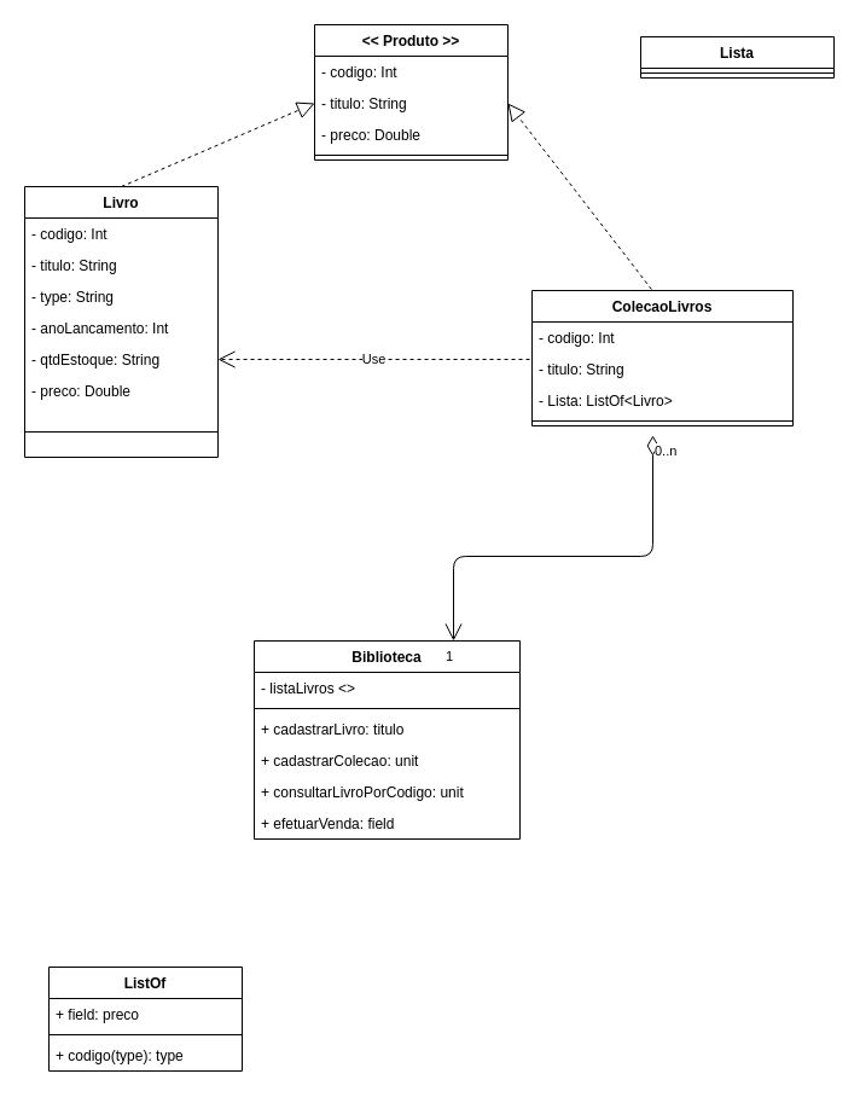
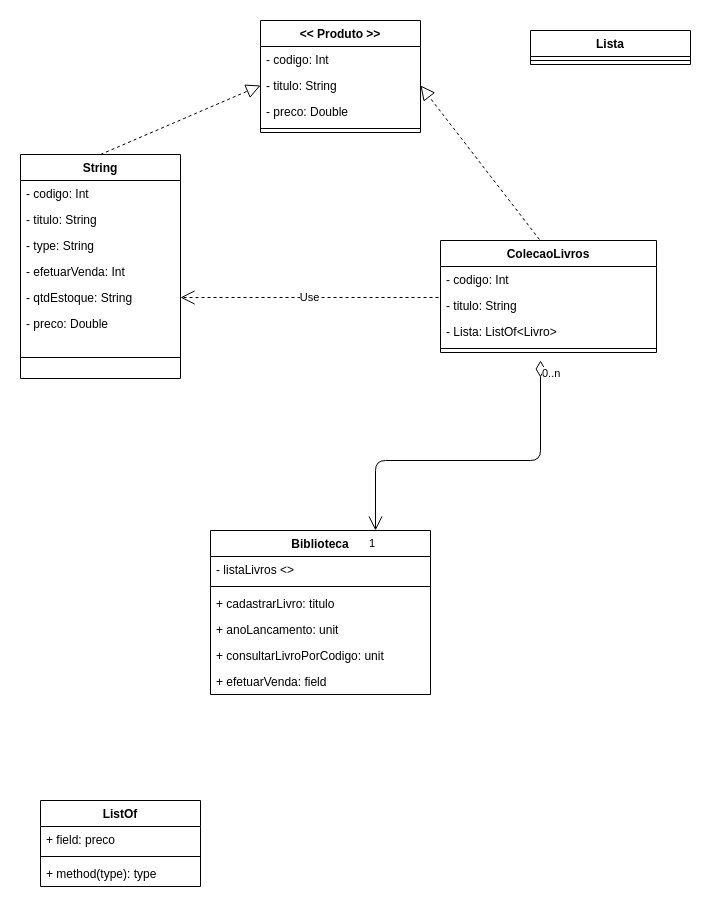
- <mxCell id="12" value="Livro" style="swimlane;fontStyle=1;align=center;verticalAlign=top;childLayout=stackLayout;horizontal=1;startSize=26;horizontalStack=0;resizeParent=1;resizeParentMax=0;resizeLast=0;collapsible=1;marginBottom=0;" vertex="1" parent="1"><mxGeometry x="20" y="154" width="160" height="224" as="geometry" /></mxCell>
+ <mxCell id="12" value="String" style="swimlane;fontStyle=1;align=center;verticalAlign=top;childLayout=stackLayout;horizontal=1;startSize=26;horizontalStack=0;resizeParent=1;resizeParentMax=0;resizeLast=0;collapsible=1;marginBottom=0;" vertex="1" parent="1"><mxGeometry x="20" y="154" width="160" height="224" as="geometry" /></mxCell>
- <mxCell id="16" value="- anoLancamento: Int" style="text;strokeColor=none;fillColor=none;align=left;verticalAlign=top;spacingLeft=4;spacingRight=4;overflow=hidden;rotatable=0;points=[[0,0.5],[1,0.5]];portConstraint=eastwest;" vertex="1" parent="12"><mxGeometry y="104" width="160" height="26" as="geometry" /></mxCell>
+ <mxCell id="16" value="- efetuarVenda: Int" style="text;strokeColor=none;fillColor=none;align=left;verticalAlign=top;spacingLeft=4;spacingRight=4;overflow=hidden;rotatable=0;points=[[0,0.5],[1,0.5]];portConstraint=eastwest;" vertex="1" parent="12"><mxGeometry y="104" width="160" height="26" as="geometry" /></mxCell>
- <mxCell id="28" value="+ cadastrarColecao: unit" style="text;strokeColor=none;fillColor=none;align=left;verticalAlign=top;spacingLeft=4;spacingRight=4;overflow=hidden;rotatable=0;points=[[0,0.5],[1,0.5]];portConstraint=eastwest;" vertex="1" parent="24"><mxGeometry y="86" width="220" height="26" as="geometry" /></mxCell>
+ <mxCell id="28" value="+ anoLancamento: unit" style="text;strokeColor=none;fillColor=none;align=left;verticalAlign=top;spacingLeft=4;spacingRight=4;overflow=hidden;rotatable=0;points=[[0,0.5],[1,0.5]];portConstraint=eastwest;" vertex="1" parent="24"><mxGeometry y="86" width="220" height="26" as="geometry" /></mxCell>
- <mxCell id="23" value="+ codigo(type): type" style="text;strokeColor=none;fillColor=none;align=left;verticalAlign=top;spacingLeft=4;spacingRight=4;overflow=hidden;rotatable=0;points=[[0,0.5],[1,0.5]];portConstraint=eastwest;" vertex="1" parent="20"><mxGeometry y="60" width="160" height="26" as="geometry" /></mxCell>
+ <mxCell id="23" value="+ method(type): type" style="text;strokeColor=none;fillColor=none;align=left;verticalAlign=top;spacingLeft=4;spacingRight=4;overflow=hidden;rotatable=0;points=[[0,0.5],[1,0.5]];portConstraint=eastwest;" vertex="1" parent="20"><mxGeometry y="60" width="160" height="26" as="geometry" /></mxCell>
